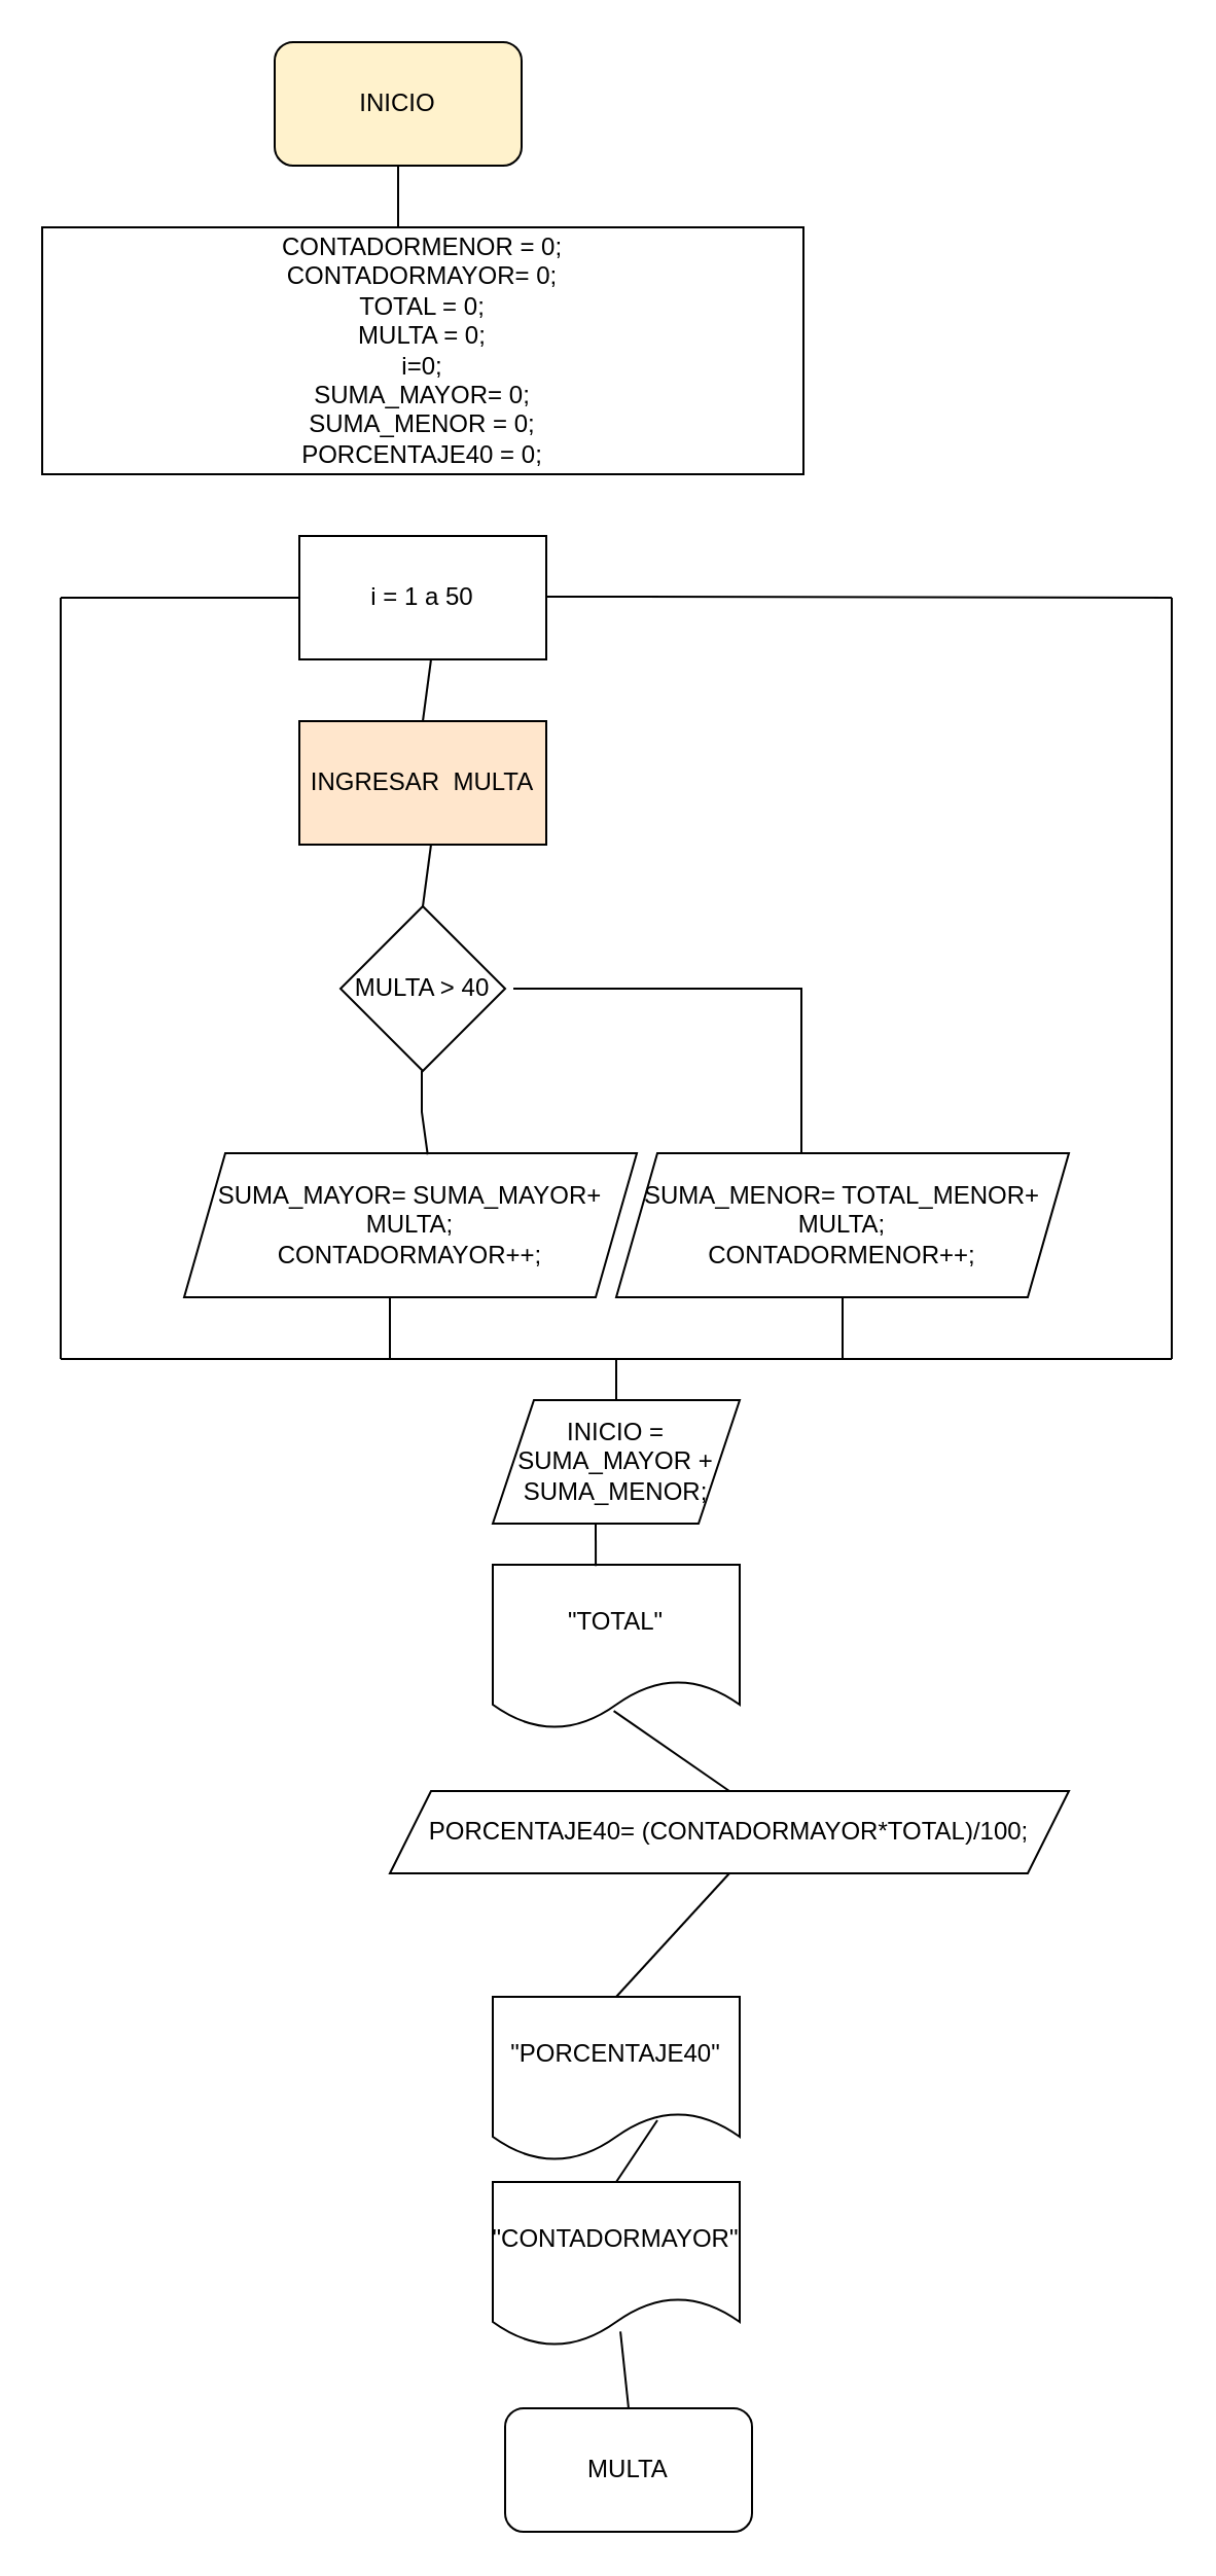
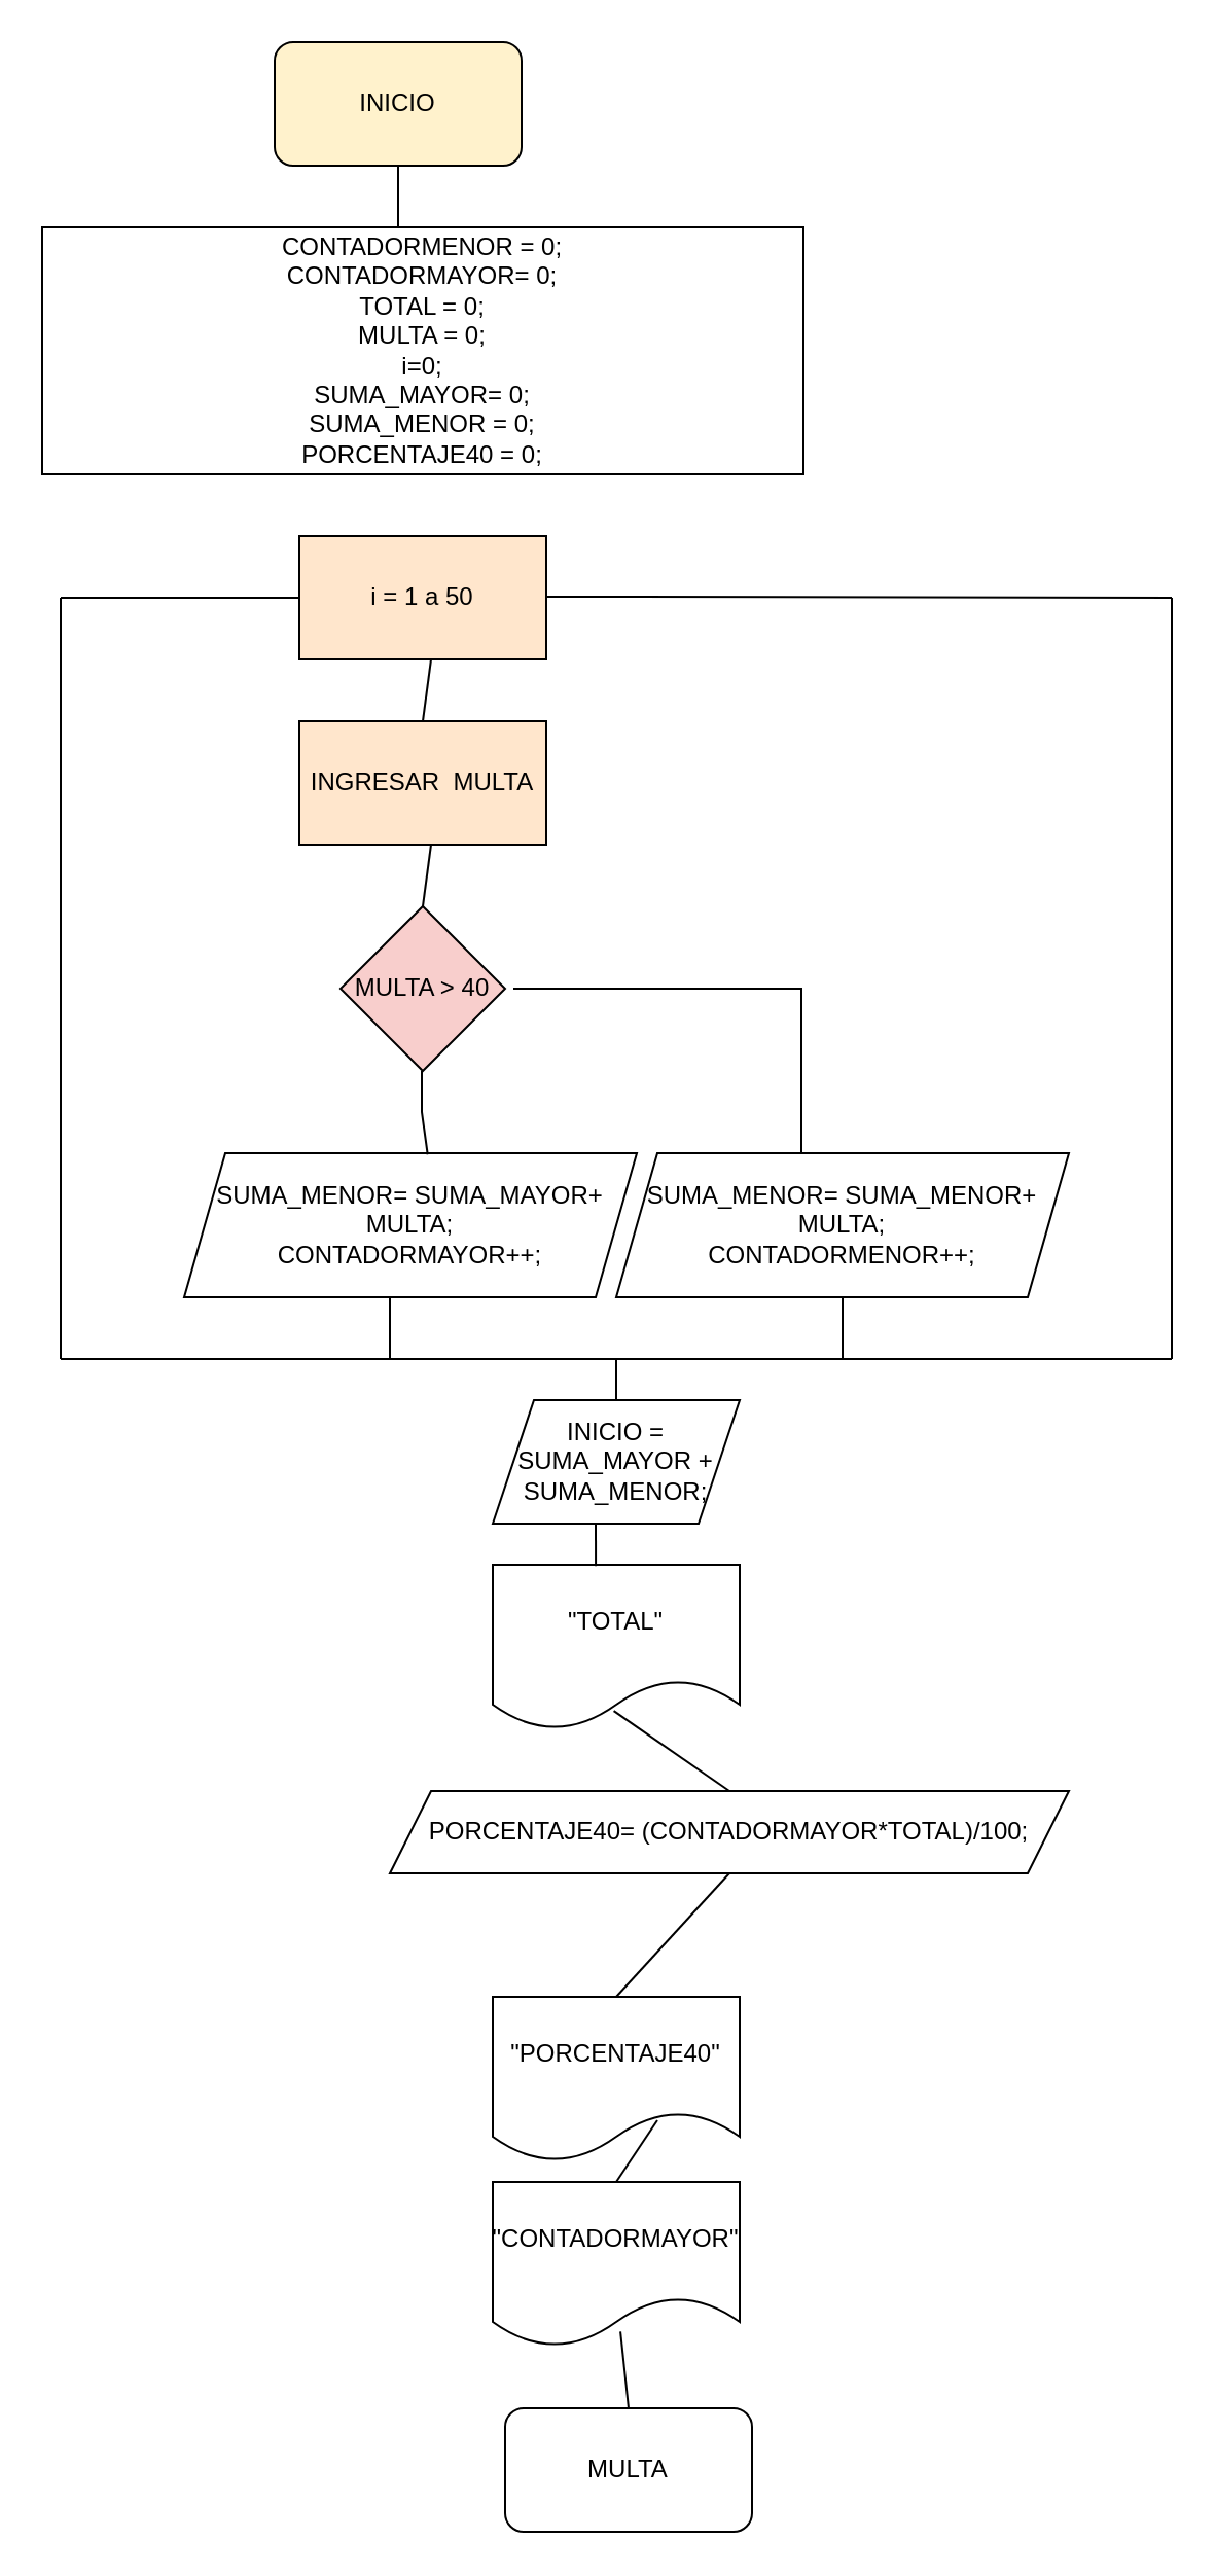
- <mxCell id="5" value="i = 1 a 50" style="rounded=0;whiteSpace=wrap;html=1;" vertex="1" parent="1"><mxGeometry x="145" y="260" width="120" height="60" as="geometry" /></mxCell>
+ <mxCell id="5" value="i = 1 a 50" style="rounded=0;whiteSpace=wrap;html=1;fillColor=#ffe6cc;" vertex="1" parent="1"><mxGeometry x="145" y="260" width="120" height="60" as="geometry" /></mxCell>
- <mxCell id="9" value="MULTA &amp;gt; 40" style="rhombus;whiteSpace=wrap;html=1;" vertex="1" parent="1"><mxGeometry x="165" y="440" width="80" height="80" as="geometry" /></mxCell>
+ <mxCell id="9" value="MULTA &amp;gt; 40" style="rhombus;whiteSpace=wrap;html=1;fillColor=#f8cecc;" vertex="1" parent="1"><mxGeometry x="165" y="440" width="80" height="80" as="geometry" /></mxCell>
- <mxCell id="12" value="SUMA_MAYOR= SUMA_MAYOR+ MULTA;&lt;br&gt;CONTADORMAYOR++;" style="shape=parallelogram;perimeter=parallelogramPerimeter;whiteSpace=wrap;html=1;fixedSize=1;" vertex="1" parent="1"><mxGeometry x="89" y="560" width="220" height="70" as="geometry" /></mxCell>
+ <mxCell id="12" value="SUMA_MENOR= SUMA_MAYOR+ MULTA;&lt;br&gt;CONTADORMAYOR++;" style="shape=parallelogram;perimeter=parallelogramPerimeter;whiteSpace=wrap;html=1;fixedSize=1;" vertex="1" parent="1"><mxGeometry x="89" y="560" width="220" height="70" as="geometry" /></mxCell>
- <mxCell id="15" value="SUMA_MENOR= TOTAL_MENOR+ MULTA;&lt;br&gt;CONTADORMENOR++;" style="shape=parallelogram;perimeter=parallelogramPerimeter;whiteSpace=wrap;html=1;fixedSize=1;" vertex="1" parent="1"><mxGeometry x="299" y="560" width="220" height="70" as="geometry" /></mxCell>
+ <mxCell id="15" value="SUMA_MENOR= SUMA_MENOR+ MULTA;&lt;br&gt;CONTADORMENOR++;" style="shape=parallelogram;perimeter=parallelogramPerimeter;whiteSpace=wrap;html=1;fixedSize=1;" vertex="1" parent="1"><mxGeometry x="299" y="560" width="220" height="70" as="geometry" /></mxCell>
